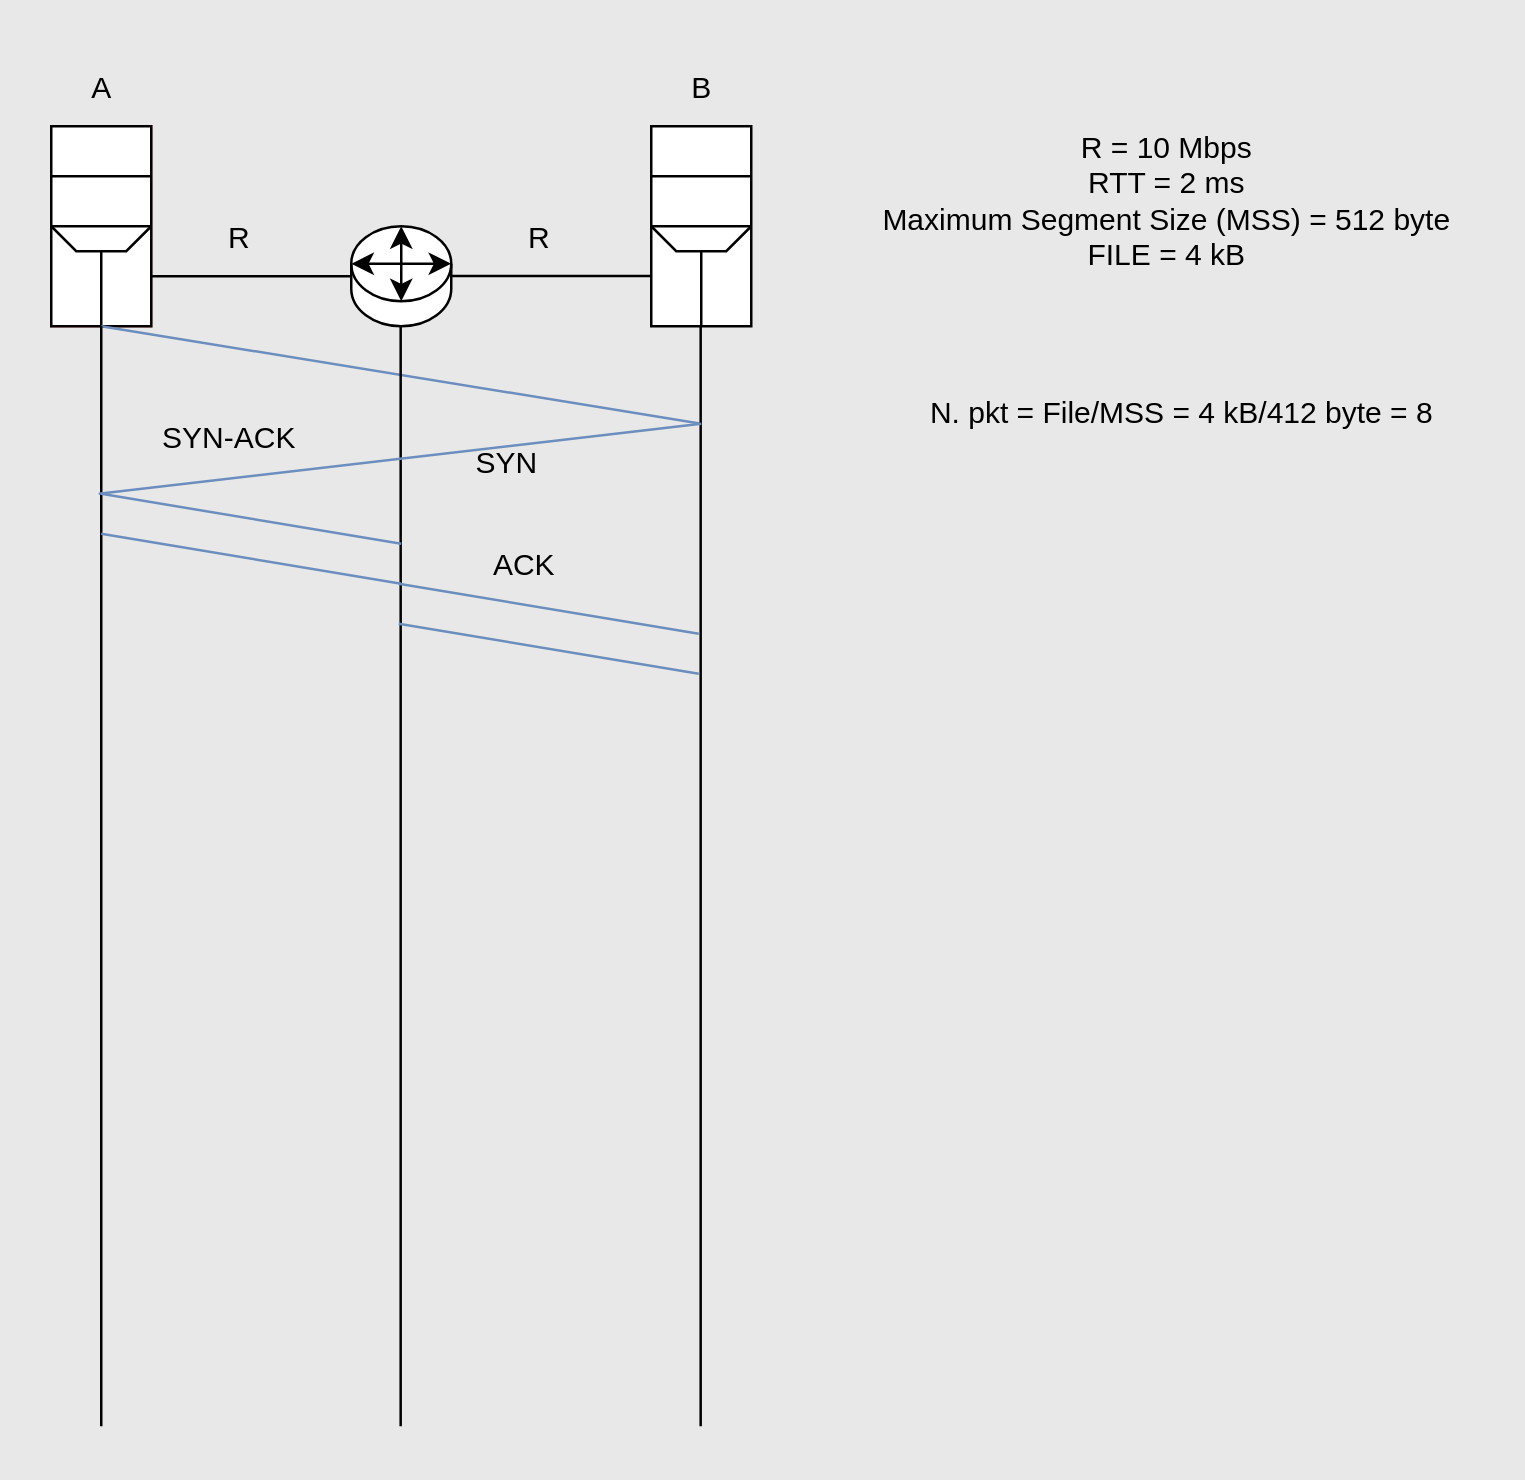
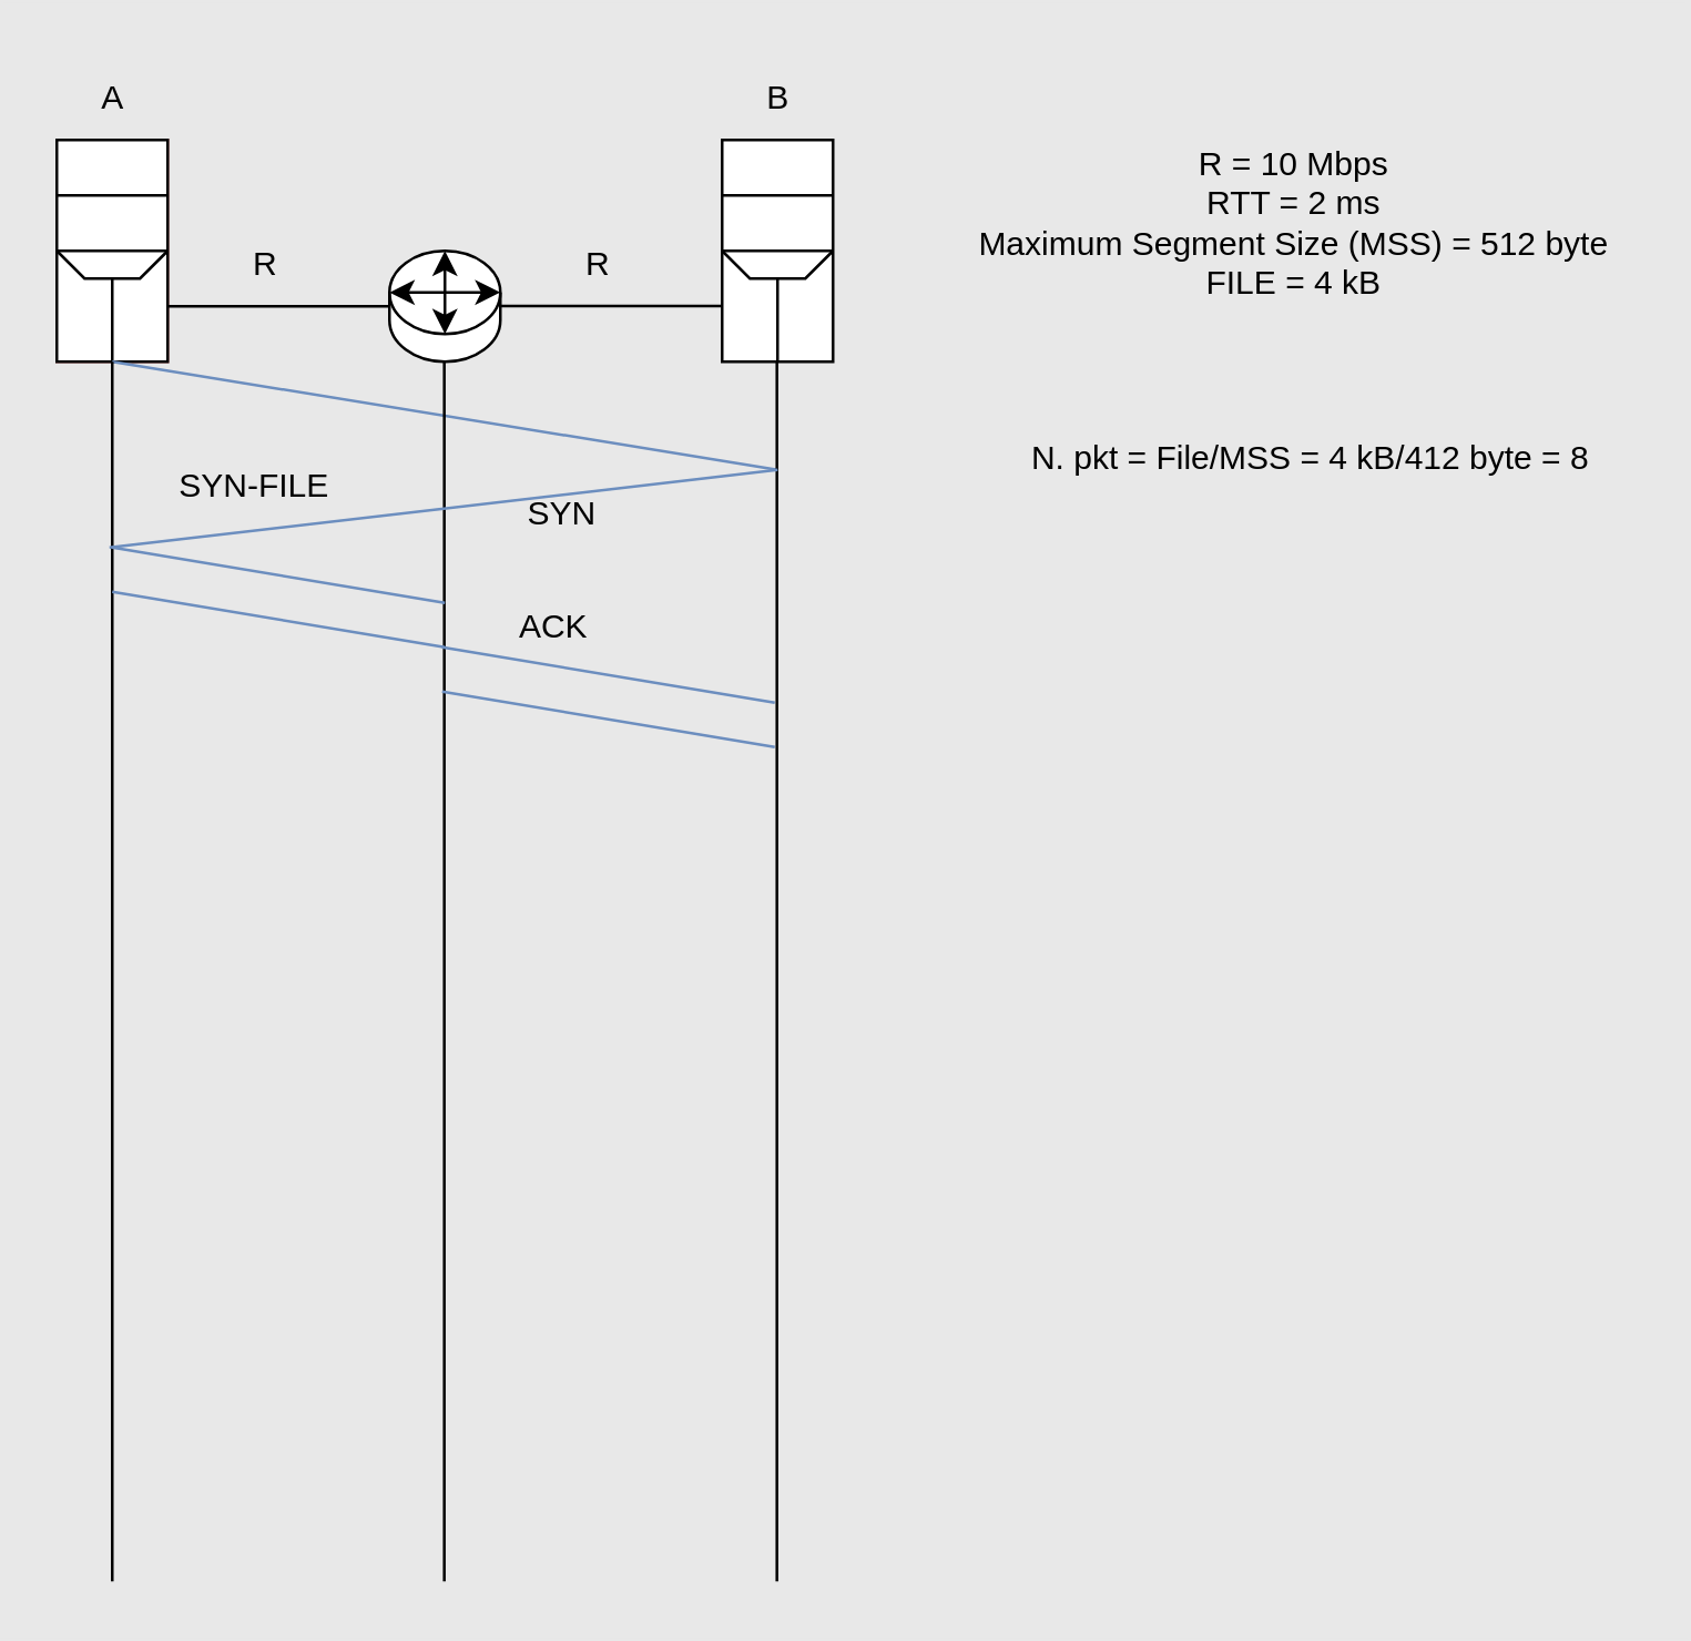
- <mxCell id="33" value="SYN-ACK" style="text;html=1;align=center;verticalAlign=middle;resizable=0;points=[];autosize=1;strokeColor=none;fillColor=none;" vertex="1" parent="1"><mxGeometry x="55" y="162" width="71" height="26" as="geometry" /></mxCell>
+ <mxCell id="33" value="SYN-FILE" style="text;html=1;align=center;verticalAlign=middle;resizable=0;points=[];autosize=1;strokeColor=none;fillColor=none;" vertex="1" parent="1"><mxGeometry x="55" y="162" width="71" height="26" as="geometry" /></mxCell>
- <mxCell id="34" value="ACK" style="text;html=1;align=center;verticalAlign=middle;resizable=0;points=[];autosize=1;strokeColor=none;fillColor=none;" vertex="1" parent="1"><mxGeometry x="187" y="213" width="43" height="26" as="geometry" /></mxCell>
+ <mxCell id="34" value="ACK" style="text;html=1;align=center;verticalAlign=middle;resizable=0;points=[];autosize=1;strokeColor=none;fillColor=none;" vertex="1" parent="1"><mxGeometry x="177" y="213" width="43" height="26" as="geometry" /></mxCell>
